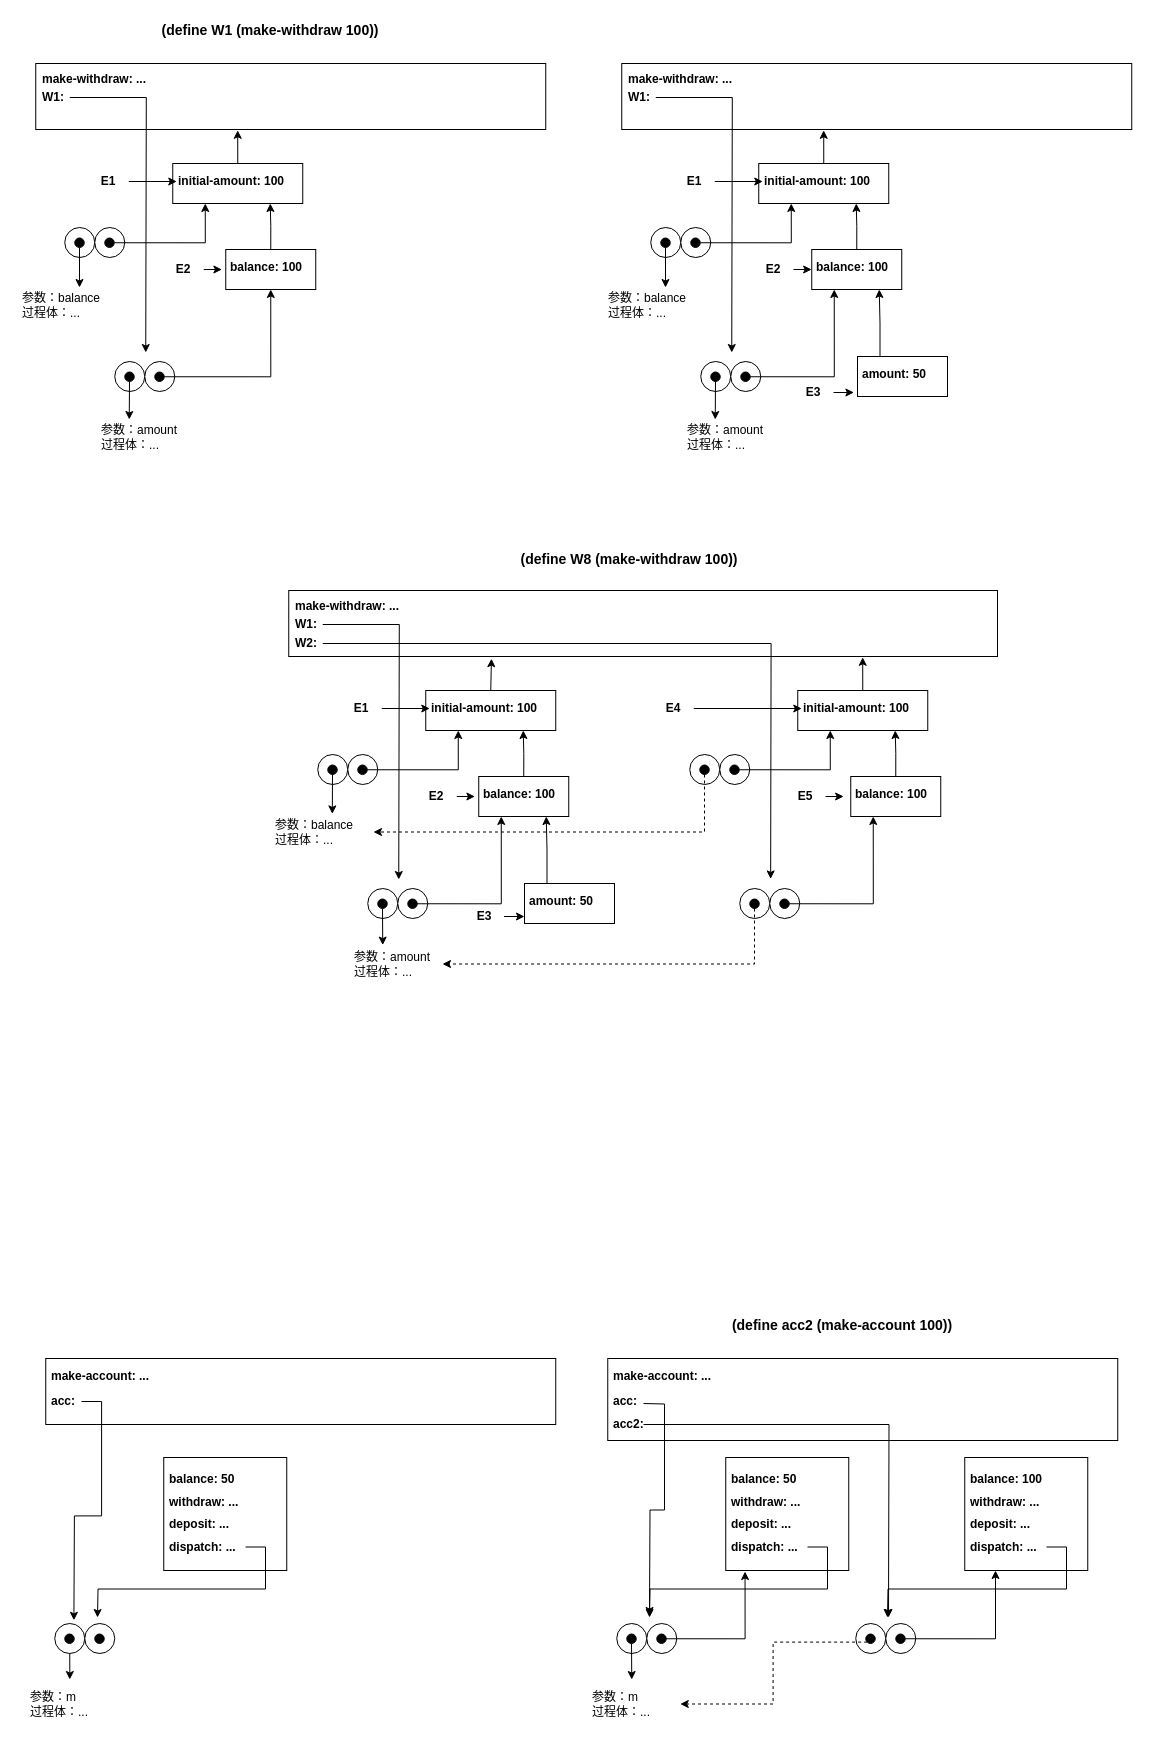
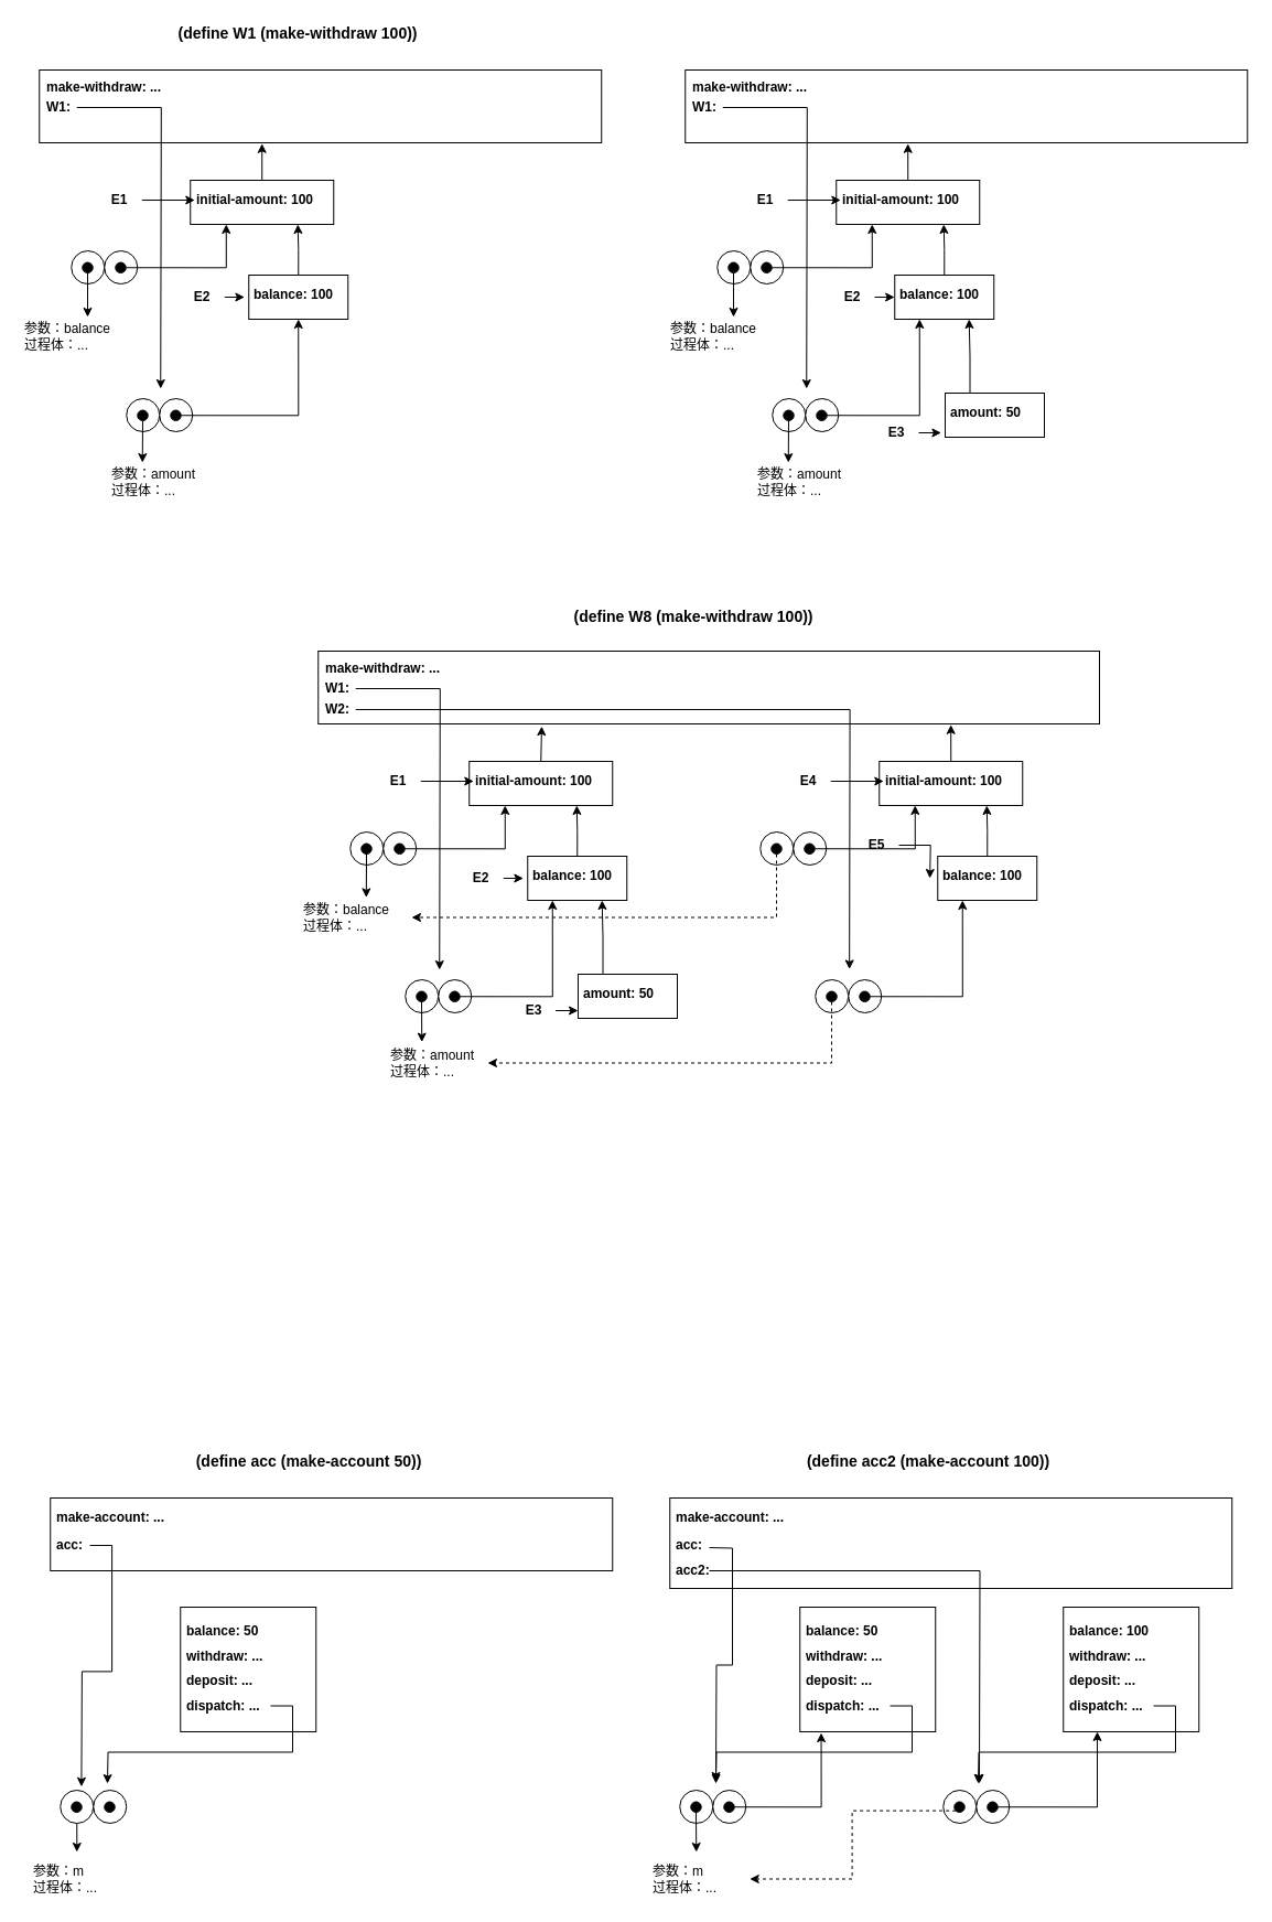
- <mxCell id="140" value="&lt;b&gt;E4&lt;/b&gt;" style="text;html=1;strokeColor=none;fillColor=none;align=center;verticalAlign=middle;whiteSpace=wrap;rounded=0;" vertex="1" parent="1"><mxGeometry x="653.25" y="698" width="40" height="20" as="geometry" /></mxCell>
+ <mxCell id="140" value="&lt;b&gt;E4&lt;/b&gt;" style="text;html=1;strokeColor=none;fillColor=none;align=center;verticalAlign=middle;whiteSpace=wrap;rounded=0;" vertex="1" parent="1"><mxGeometry x="713.25" y="698" width="40" height="20" as="geometry" /></mxCell>
- <mxCell id="155" value="&lt;b&gt;E5&lt;/b&gt;" style="text;html=1;strokeColor=none;fillColor=none;align=center;verticalAlign=middle;whiteSpace=wrap;rounded=0;" vertex="1" parent="1"><mxGeometry x="785" y="786" width="40" height="20" as="geometry" /></mxCell>
+ <mxCell id="155" value="&lt;b&gt;E5&lt;/b&gt;" style="text;html=1;strokeColor=none;fillColor=none;align=center;verticalAlign=middle;whiteSpace=wrap;rounded=0;" vertex="1" parent="1"><mxGeometry x="775" y="756" width="40" height="20" as="geometry" /></mxCell>
+ <mxCell id="157" value="&lt;b&gt;&lt;font style=&quot;font-size: 14px&quot;&gt;(define acc (make-account 50))&lt;/font&gt;&lt;/b&gt;" style="text;html=1;strokeColor=none;fillColor=none;align=center;verticalAlign=middle;whiteSpace=wrap;rounded=0;" vertex="1" parent="1"><mxGeometry x="151.25" y="1315" width="258" height="20" as="geometry" /></mxCell>
